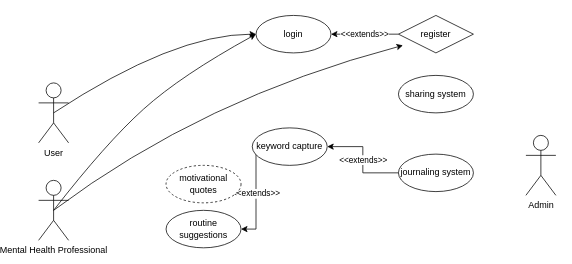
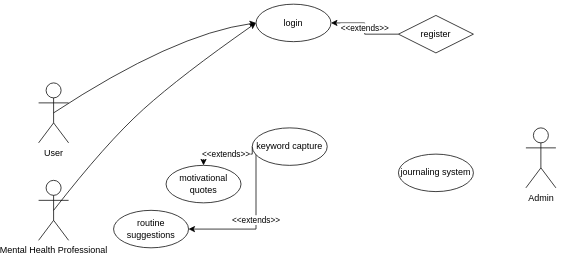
- <mxCell id="5" value="login" style="ellipse;whiteSpace=wrap;html=1;" vertex="1" parent="1"><mxGeometry x="310" y="20" width="100" height="50" as="geometry" /></mxCell>
+ <mxCell id="5" value="login" style="ellipse;whiteSpace=wrap;html=1;" vertex="1" parent="1"><mxGeometry x="310" y="5" width="100" height="50" as="geometry" /></mxCell>
- <mxCell id="10" value="sharing system" style="ellipse;whiteSpace=wrap;html=1;" vertex="1" parent="1"><mxGeometry x="500" y="100" width="100" height="50" as="geometry" /></mxCell>
- <mxCell id="11" value="" style="curved=1;endArrow=classic;html=1;exitX=0.5;exitY=0.5;exitDx=0;exitDy=0;exitPerimeter=0;entryX=0.06;entryY=0.8;entryDx=0;entryDy=0;entryPerimeter=0;" edge="1" parent="1" source="3" target="7"><mxGeometry width="50" height="50" relative="1" as="geometry"><mxPoint x="50" y="290" as="sourcePoint" /><mxPoint x="320" y="55" as="targetPoint" /><Array as="points"><mxPoint x="240" y="130" /></Array></mxGeometry></mxCell>
- <mxCell id="12" value="&amp;lt;&amp;lt;extends&amp;gt;&amp;gt;" style="edgeStyle=orthogonalEdgeStyle;rounded=0;orthogonalLoop=1;jettySize=auto;html=1;exitX=0;exitY=0.5;exitDx=0;exitDy=0;entryX=1;entryY=0.5;entryDx=0;entryDy=0;" edge="1" parent="1" source="13" target="16"><mxGeometry relative="1" as="geometry" /></mxCell>
+ <mxCell id="14" value="&amp;lt;&amp;lt;extends&amp;gt;&amp;gt;" style="edgeStyle=orthogonalEdgeStyle;rounded=0;orthogonalLoop=1;jettySize=auto;html=1;exitX=0;exitY=0.5;exitDx=0;exitDy=0;entryX=0.5;entryY=0;entryDx=0;entryDy=0;" edge="1" parent="1" source="16" target="17"><mxGeometry relative="1" as="geometry"><Array as="points"><mxPoint x="240" y="205" /></Array></mxGeometry></mxCell>
- <mxCell id="4" value="Admin" style="shape=umlActor;verticalLabelPosition=bottom;verticalAlign=top;html=1;outlineConnect=0;overflow=visible;" vertex="1" parent="1"><mxGeometry x="670" y="180" width="40" height="80" as="geometry" /></mxCell>
+ <mxCell id="4" value="Admin" style="shape=umlActor;verticalLabelPosition=bottom;verticalAlign=top;html=1;outlineConnect=0;overflow=visible;" vertex="1" parent="1"><mxGeometry x="670" y="170" width="40" height="80" as="geometry" /></mxCell>
- <mxCell id="17" value="motivational quotes" style="ellipse;whiteSpace=wrap;html=1;dashed=1;" vertex="1" parent="1"><mxGeometry x="190" y="220" width="100" height="50" as="geometry" /></mxCell>
+ <mxCell id="17" value="motivational quotes" style="ellipse;whiteSpace=wrap;html=1;" vertex="1" parent="1"><mxGeometry x="190" y="220" width="100" height="50" as="geometry" /></mxCell>
- <mxCell id="18" value="routine suggestions" style="ellipse;whiteSpace=wrap;html=1;" vertex="1" parent="1"><mxGeometry x="190" y="280" width="100" height="50" as="geometry" /></mxCell>
+ <mxCell id="18" value="routine suggestions" style="ellipse;whiteSpace=wrap;html=1;" vertex="1" parent="1"><mxGeometry x="120" y="280" width="100" height="50" as="geometry" /></mxCell>
